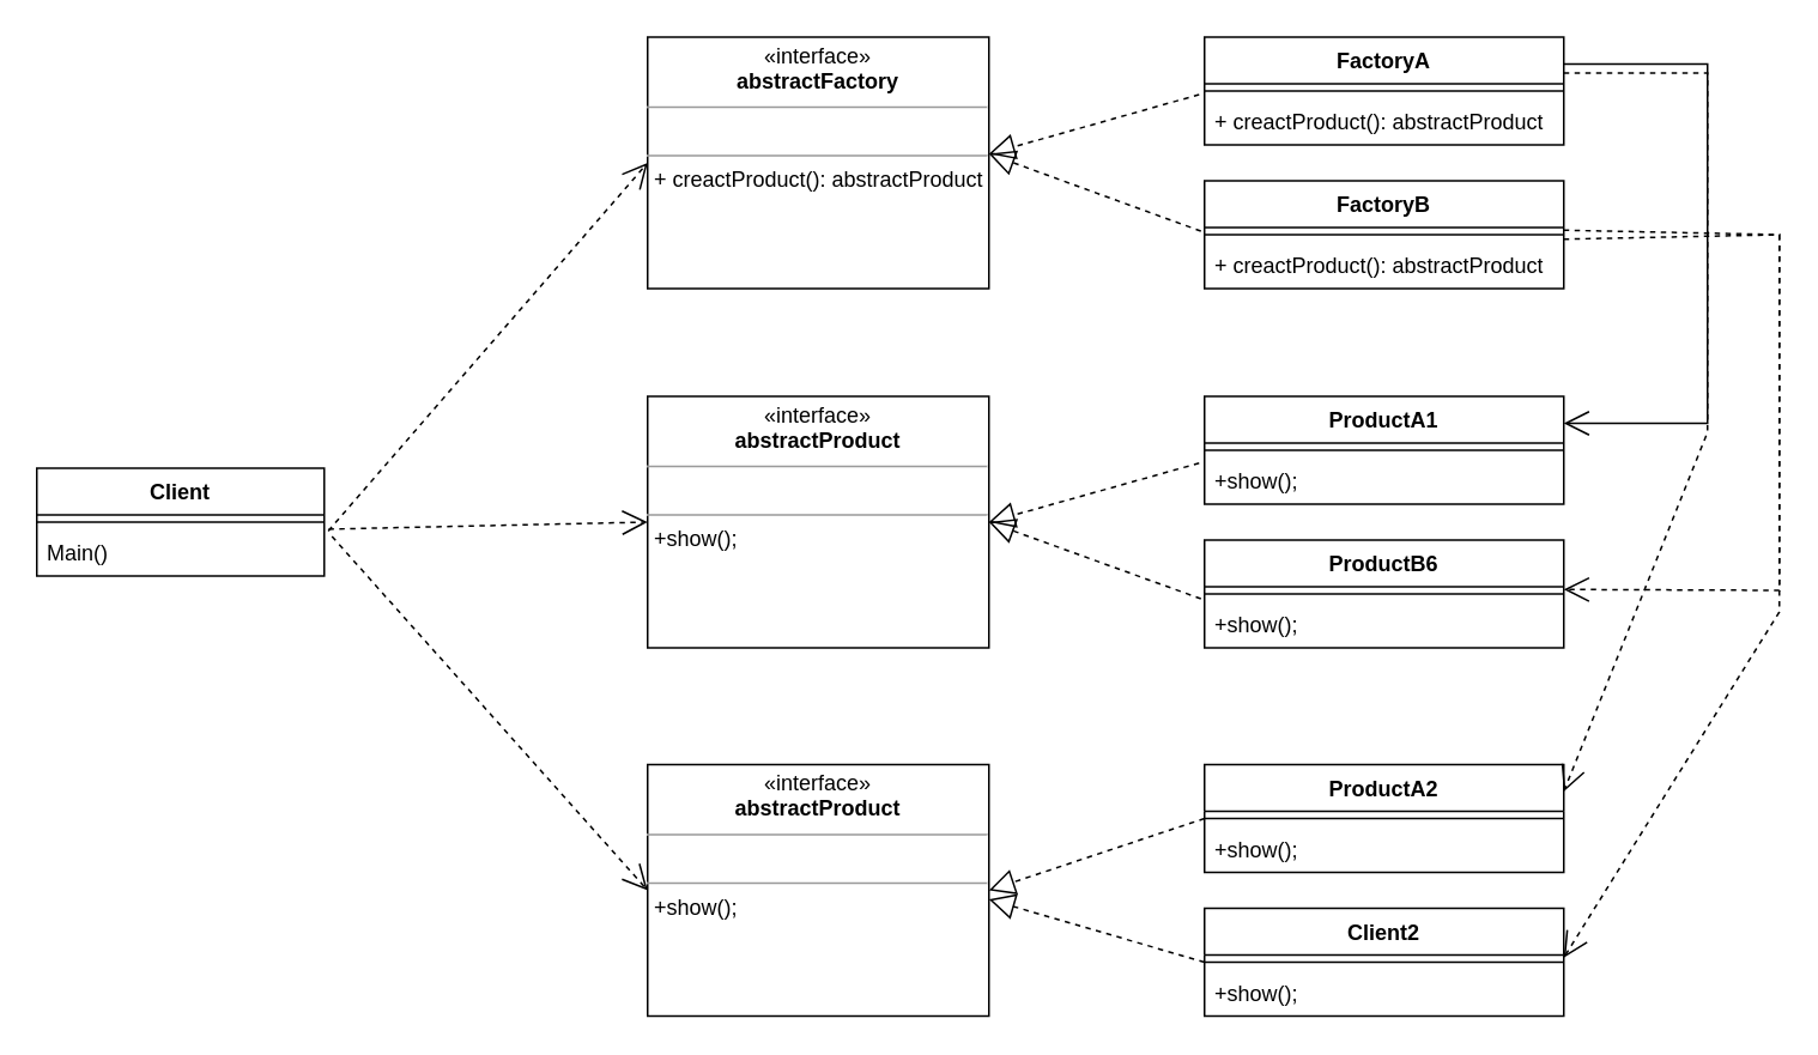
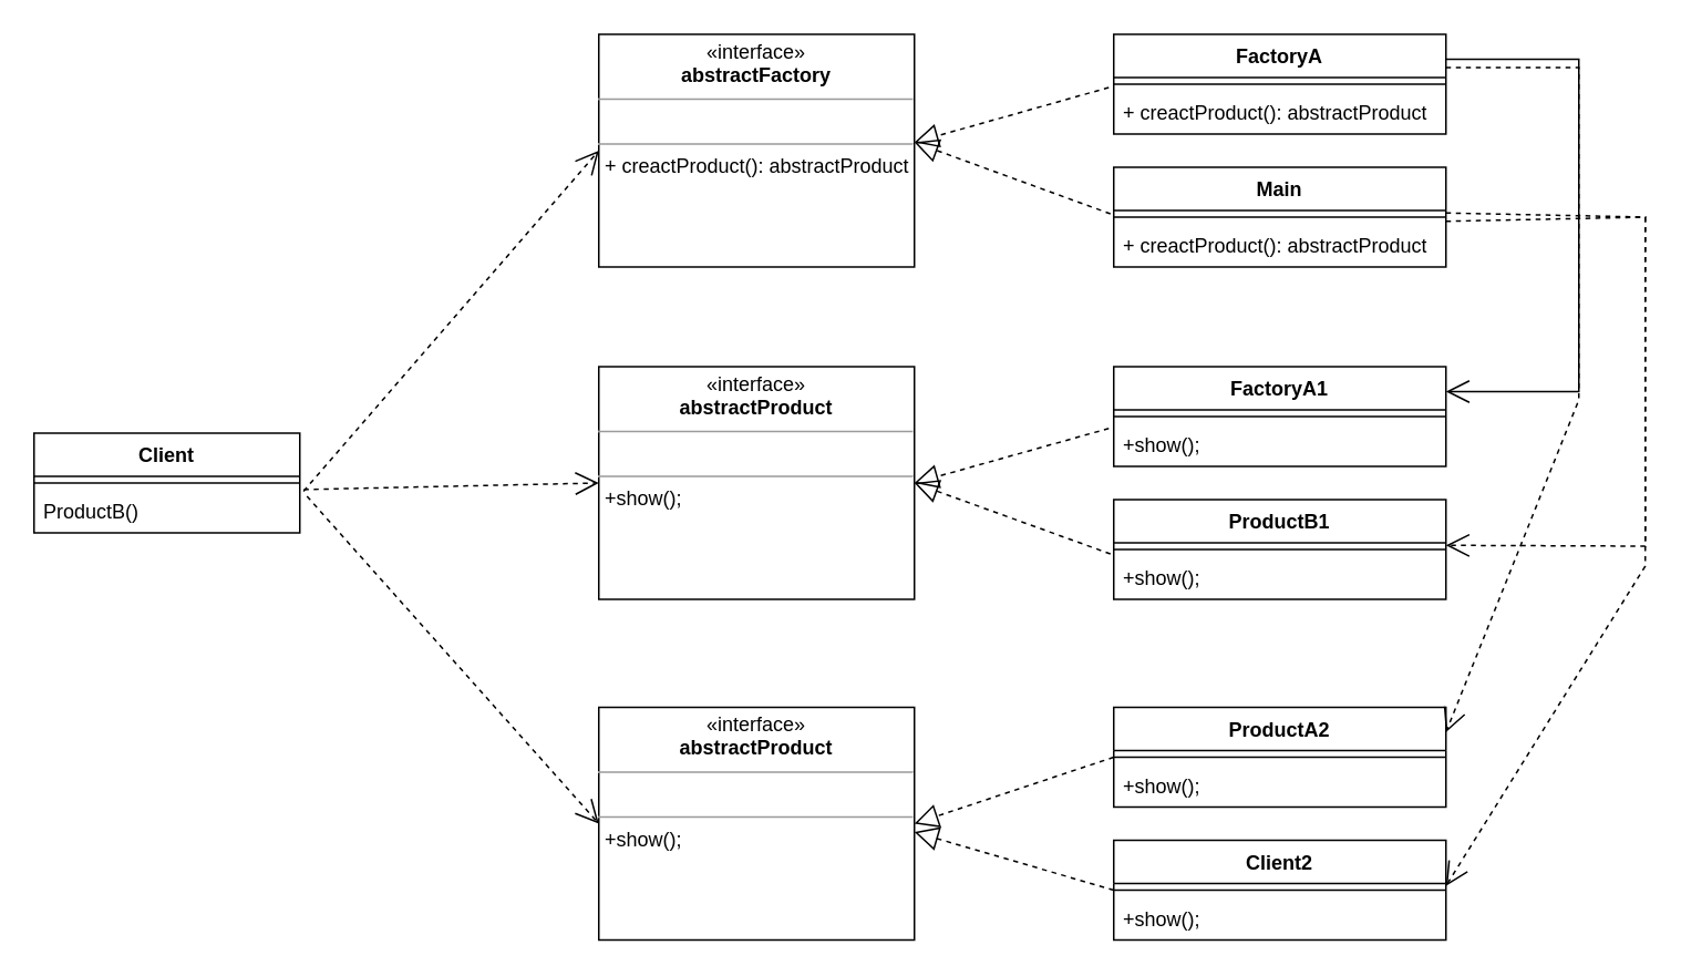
- <mxCell id="7" value="FactoryB" style="swimlane;fontStyle=1;align=center;verticalAlign=top;childLayout=stackLayout;horizontal=1;startSize=26;horizontalStack=0;resizeParent=1;resizeParentMax=0;resizeLast=0;collapsible=1;marginBottom=0;whiteSpace=wrap;html=1;" vertex="1" parent="1"><mxGeometry x="670" y="100" width="200" height="60" as="geometry" /></mxCell>
+ <mxCell id="7" value="Main" style="swimlane;fontStyle=1;align=center;verticalAlign=top;childLayout=stackLayout;horizontal=1;startSize=26;horizontalStack=0;resizeParent=1;resizeParentMax=0;resizeLast=0;collapsible=1;marginBottom=0;whiteSpace=wrap;html=1;" vertex="1" parent="1"><mxGeometry x="670" y="100" width="200" height="60" as="geometry" /></mxCell>
- <mxCell id="10" value="ProductA1" style="swimlane;fontStyle=1;align=center;verticalAlign=top;childLayout=stackLayout;horizontal=1;startSize=26;horizontalStack=0;resizeParent=1;resizeParentMax=0;resizeLast=0;collapsible=1;marginBottom=0;whiteSpace=wrap;html=1;" vertex="1" parent="1"><mxGeometry x="670" y="220" width="200" height="60" as="geometry" /></mxCell>
+ <mxCell id="10" value="FactoryA1" style="swimlane;fontStyle=1;align=center;verticalAlign=top;childLayout=stackLayout;horizontal=1;startSize=26;horizontalStack=0;resizeParent=1;resizeParentMax=0;resizeLast=0;collapsible=1;marginBottom=0;whiteSpace=wrap;html=1;" vertex="1" parent="1"><mxGeometry x="670" y="220" width="200" height="60" as="geometry" /></mxCell>
- <mxCell id="4" value="Main()" style="text;strokeColor=none;fillColor=none;align=left;verticalAlign=top;spacingLeft=4;spacingRight=4;overflow=hidden;rotatable=0;points=[[0,0.5],[1,0.5]];portConstraint=eastwest;whiteSpace=wrap;html=1;" vertex="1" parent="2"><mxGeometry y="34" width="160" height="26" as="geometry" /></mxCell>
+ <mxCell id="4" value="ProductB()" style="text;strokeColor=none;fillColor=none;align=left;verticalAlign=top;spacingLeft=4;spacingRight=4;overflow=hidden;rotatable=0;points=[[0,0.5],[1,0.5]];portConstraint=eastwest;whiteSpace=wrap;html=1;" vertex="1" parent="2"><mxGeometry y="34" width="160" height="26" as="geometry" /></mxCell>
- <mxCell id="13" value="ProductB6" style="swimlane;fontStyle=1;align=center;verticalAlign=top;childLayout=stackLayout;horizontal=1;startSize=26;horizontalStack=0;resizeParent=1;resizeParentMax=0;resizeLast=0;collapsible=1;marginBottom=0;whiteSpace=wrap;html=1;" vertex="1" parent="1"><mxGeometry x="670" y="300" width="200" height="60" as="geometry" /></mxCell>
+ <mxCell id="13" value="ProductB1" style="swimlane;fontStyle=1;align=center;verticalAlign=top;childLayout=stackLayout;horizontal=1;startSize=26;horizontalStack=0;resizeParent=1;resizeParentMax=0;resizeLast=0;collapsible=1;marginBottom=0;whiteSpace=wrap;html=1;" vertex="1" parent="1"><mxGeometry x="670" y="300" width="200" height="60" as="geometry" /></mxCell>
